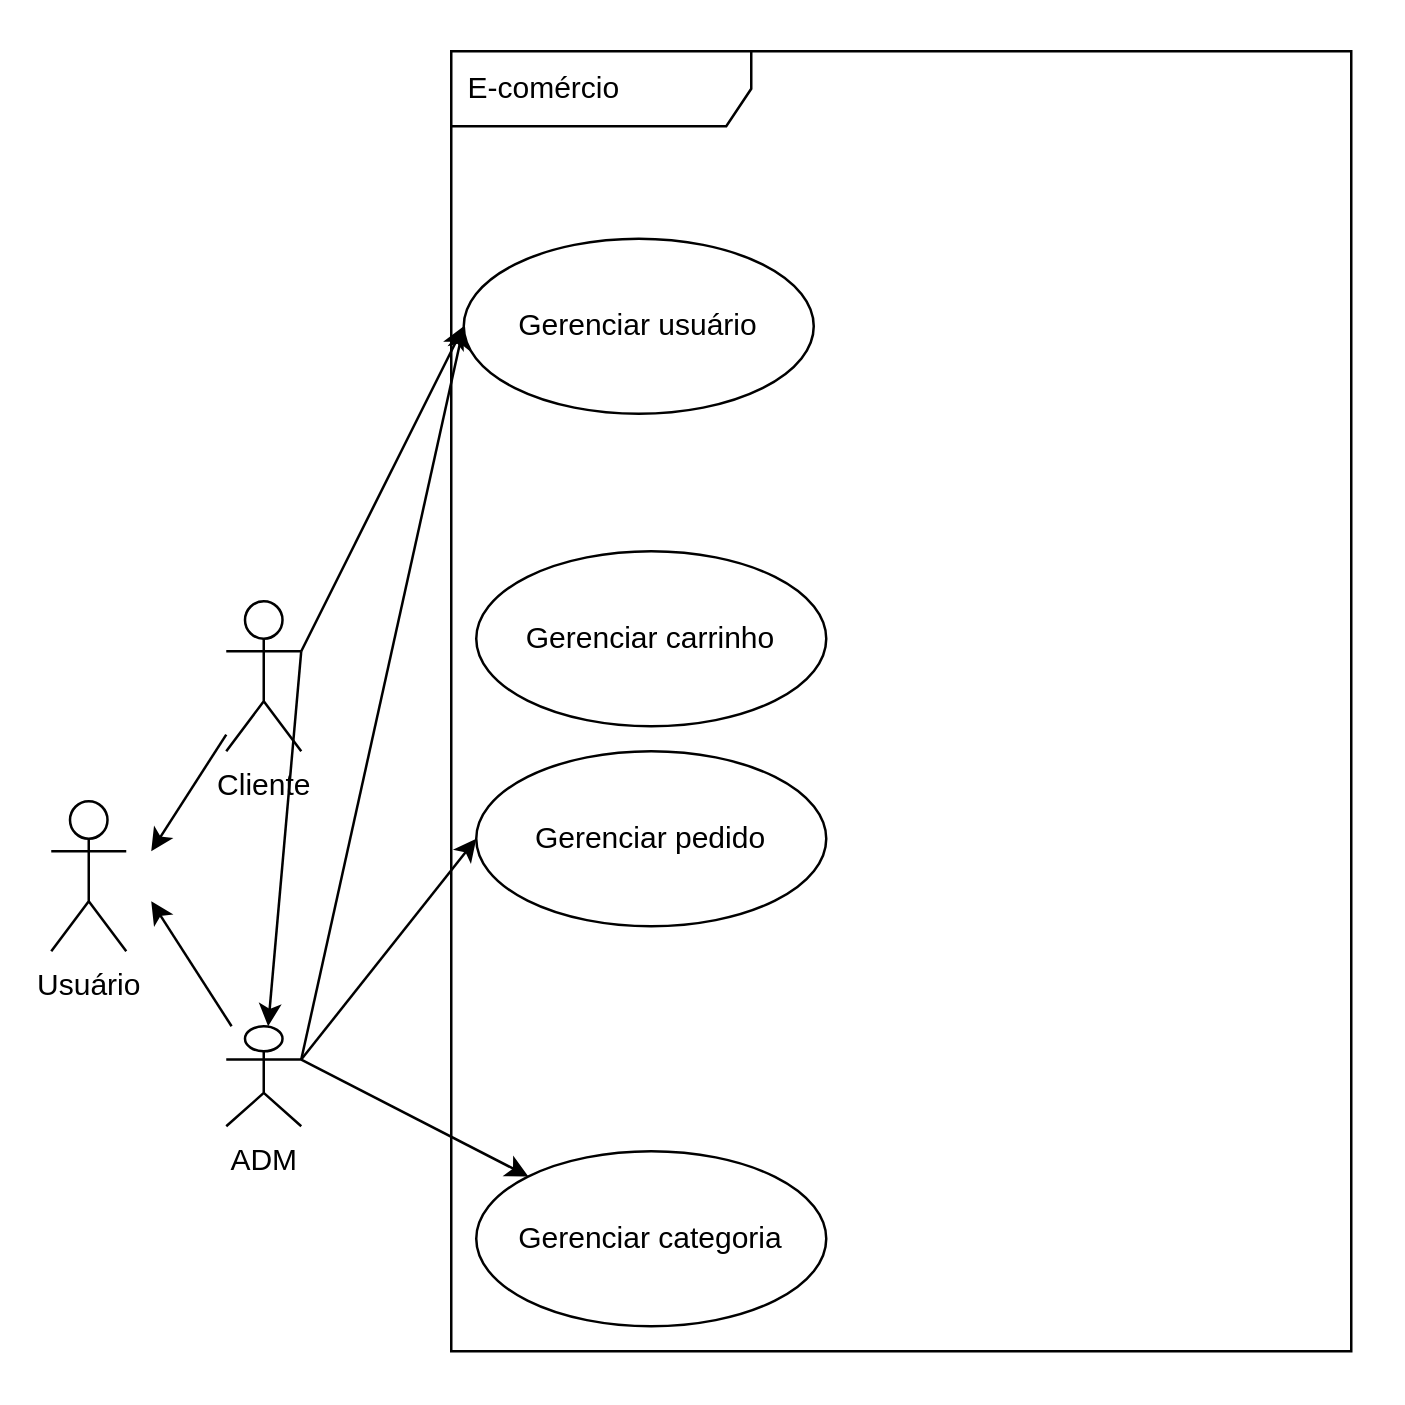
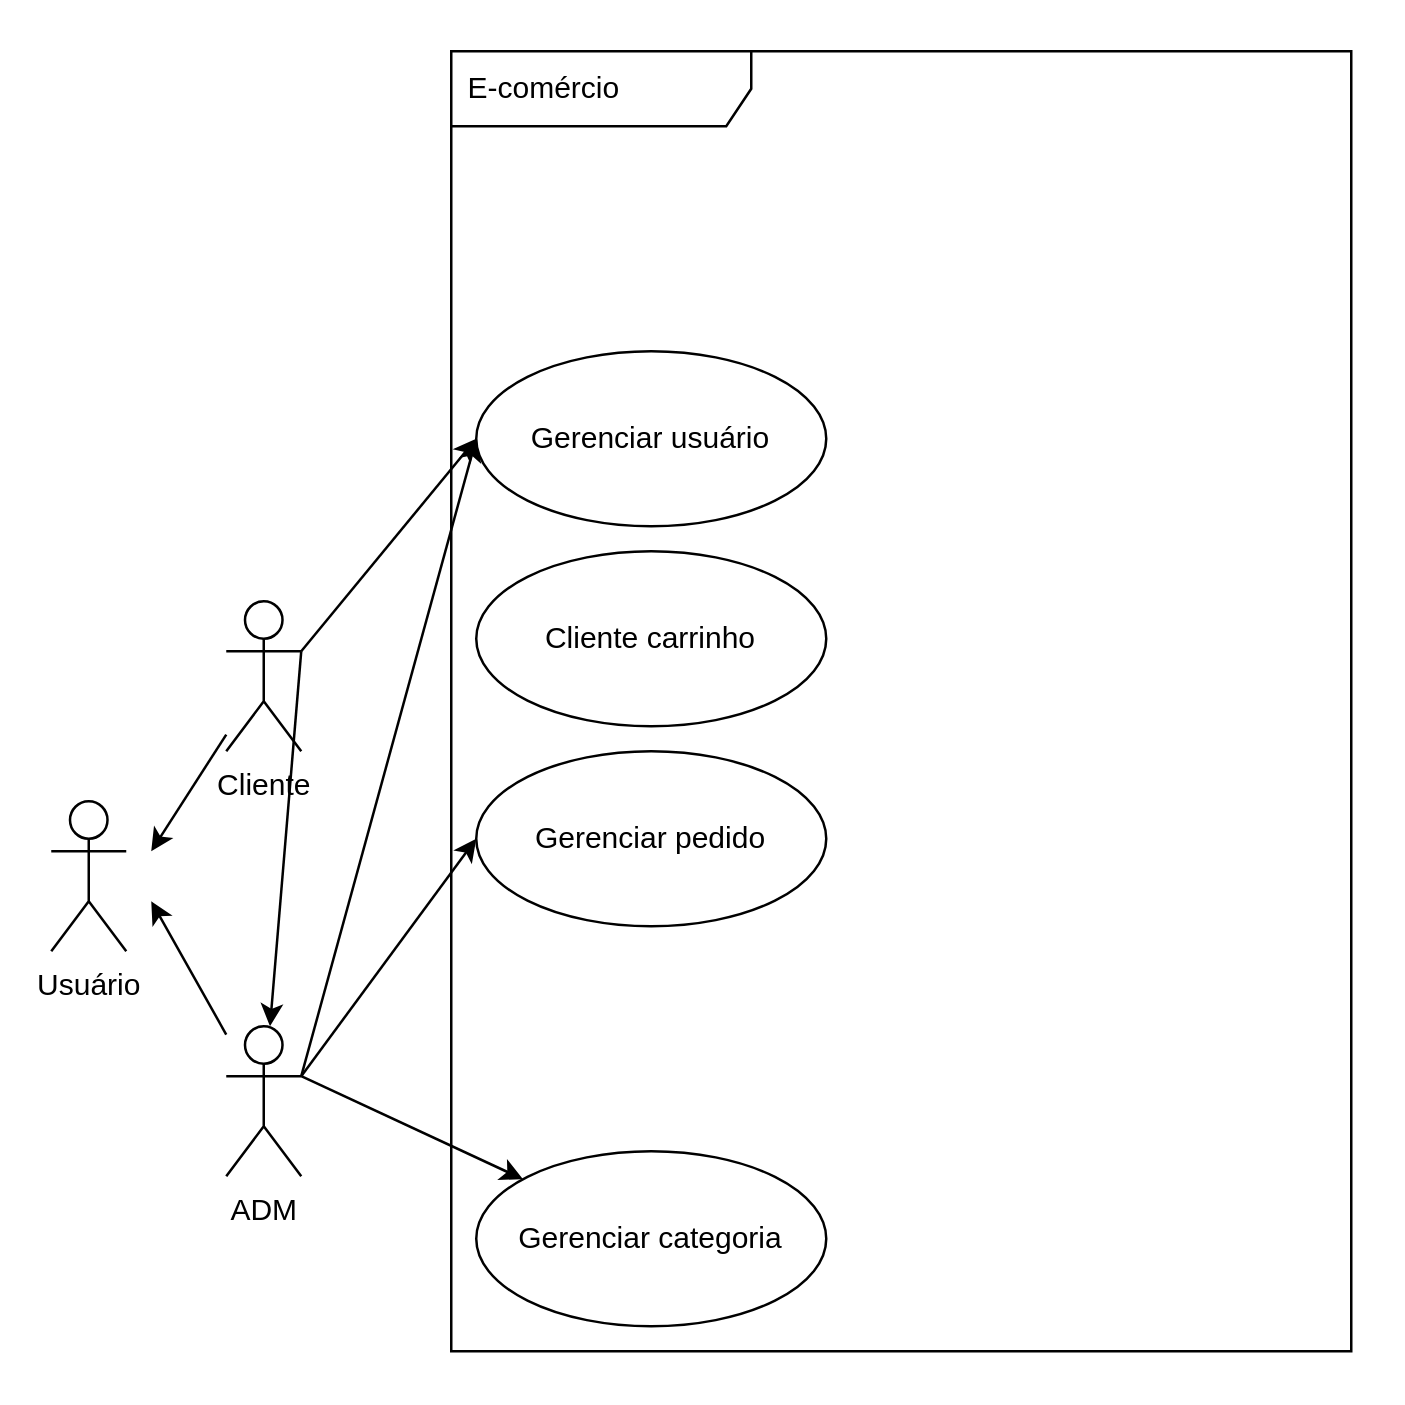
- <mxCell id="11" value="Gerenciar usuário" style="ellipse;whiteSpace=wrap;html=1;" parent="1" vertex="1"><mxGeometry x="185" y="95" width="140" height="70" as="geometry" /></mxCell>
+ <mxCell id="11" value="Gerenciar usuário" style="ellipse;whiteSpace=wrap;html=1;" parent="1" vertex="1"><mxGeometry x="190" y="140" width="140" height="70" as="geometry" /></mxCell>
- <mxCell id="8" value="Gerenciar carrinho" style="ellipse;whiteSpace=wrap;html=1;" parent="1" vertex="1"><mxGeometry x="190" y="220" width="140" height="70" as="geometry" /></mxCell>
+ <mxCell id="8" value="Cliente carrinho" style="ellipse;whiteSpace=wrap;html=1;" parent="1" vertex="1"><mxGeometry x="190" y="220" width="140" height="70" as="geometry" /></mxCell>
- <mxCell id="7" value="ADM" style="shape=umlActor;verticalLabelPosition=bottom;verticalAlign=top;html=1;" parent="1" vertex="1"><mxGeometry x="90" y="410" width="30" height="40" as="geometry" /></mxCell>
+ <mxCell id="7" value="ADM" style="shape=umlActor;verticalLabelPosition=bottom;verticalAlign=top;html=1;" parent="1" vertex="1"><mxGeometry x="90" y="410" width="30" height="60" as="geometry" /></mxCell>
